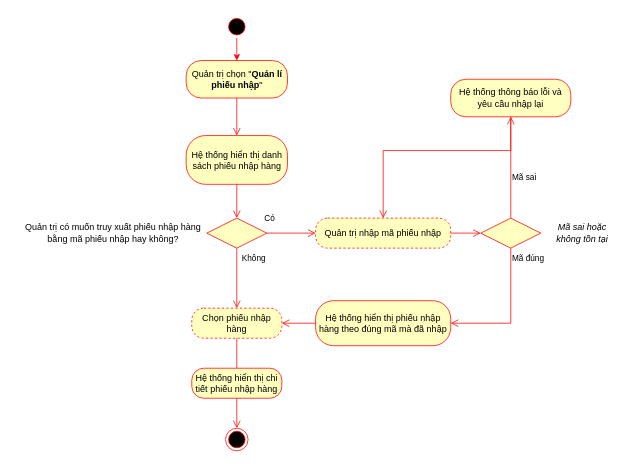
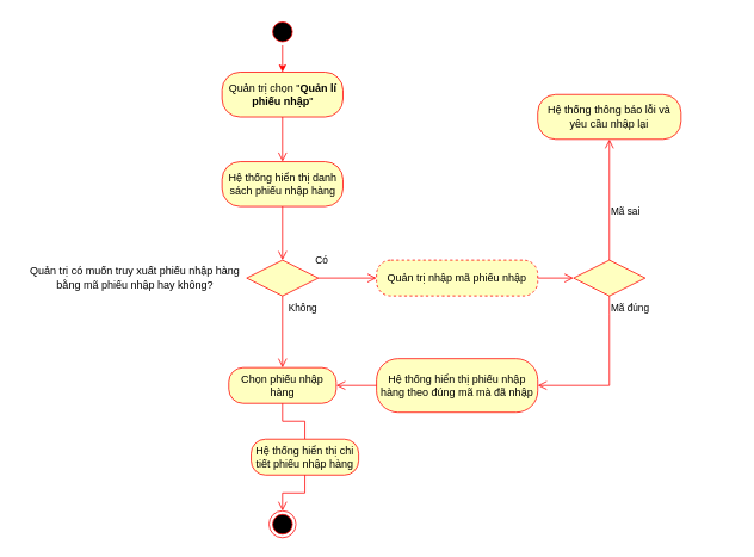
- <mxCell id="13" value="" style="edgeStyle=orthogonalEdgeStyle;html=1;verticalAlign=bottom;endArrow=open;endSize=8;strokeColor=#ff0000;rounded=0;" edge="1" parent="1" source="12" target="25"><mxGeometry relative="1" as="geometry"><mxPoint x="757.5" y="210" as="targetPoint" /><Array as="points"><mxPoint x="510" y="200" /></Array></mxGeometry></mxCell>
- <mxCell id="7" value="Hệ thống hiển thị danh sách phiếu nhập hàng" style="rounded=1;whiteSpace=wrap;html=1;arcSize=40;fontColor=#000000;fillColor=#ffffc0;strokeColor=#ff0000;" vertex="1" parent="1"><mxGeometry x="247.5" y="180" width="135" height="65" as="geometry" /></mxCell>
+ <mxCell id="7" value="Hệ thống hiển thị danh sách phiếu nhập hàng" style="rounded=1;whiteSpace=wrap;html=1;arcSize=40;fontColor=#000000;fillColor=#ffffc0;strokeColor=#ff0000;" vertex="1" parent="1"><mxGeometry x="247.5" y="180" width="135" height="50" as="geometry" /></mxCell>
- <mxCell id="14" value="Mã sai hoặc&lt;br&gt;không tồn tại" style="text;html=1;align=center;verticalAlign=middle;resizable=0;points=[];autosize=1;strokeColor=none;fillColor=none;fontStyle=2" vertex="1" parent="1"><mxGeometry x="730" y="290" width="90" height="40" as="geometry" /></mxCell>
- <mxCell id="17" value="Chọn phiếu nhập hàng" style="rounded=1;whiteSpace=wrap;html=1;arcSize=40;fontColor=#000000;fillColor=#ffffc0;strokeColor=#ff0000;dashed=1;" vertex="1" parent="1"><mxGeometry x="255" y="410" width="120" height="40" as="geometry" /></mxCell>
+ <mxCell id="17" value="Chọn phiếu nhập hàng" style="rounded=1;whiteSpace=wrap;html=1;arcSize=40;fontColor=#000000;fillColor=#ffffc0;strokeColor=#ff0000;" vertex="1" parent="1"><mxGeometry x="255" y="410" width="120" height="40" as="geometry" /></mxCell>
- <mxCell id="19" value="Hệ thống hiển thị chi tiết phiếu nhập hàng" style="rounded=1;whiteSpace=wrap;html=1;arcSize=40;fontColor=#000000;fillColor=#ffffc0;strokeColor=#ff0000;" vertex="1" parent="1"><mxGeometry x="255" y="490" width="120" height="40" as="geometry" /></mxCell>
+ <mxCell id="19" value="Hệ thống hiển thị chi tiết phiếu nhập hàng" style="rounded=1;whiteSpace=wrap;html=1;arcSize=40;fontColor=#000000;fillColor=#ffffc0;strokeColor=#ff0000;" vertex="1" parent="1"><mxGeometry x="280" y="490" width="120" height="40" as="geometry" /></mxCell>
